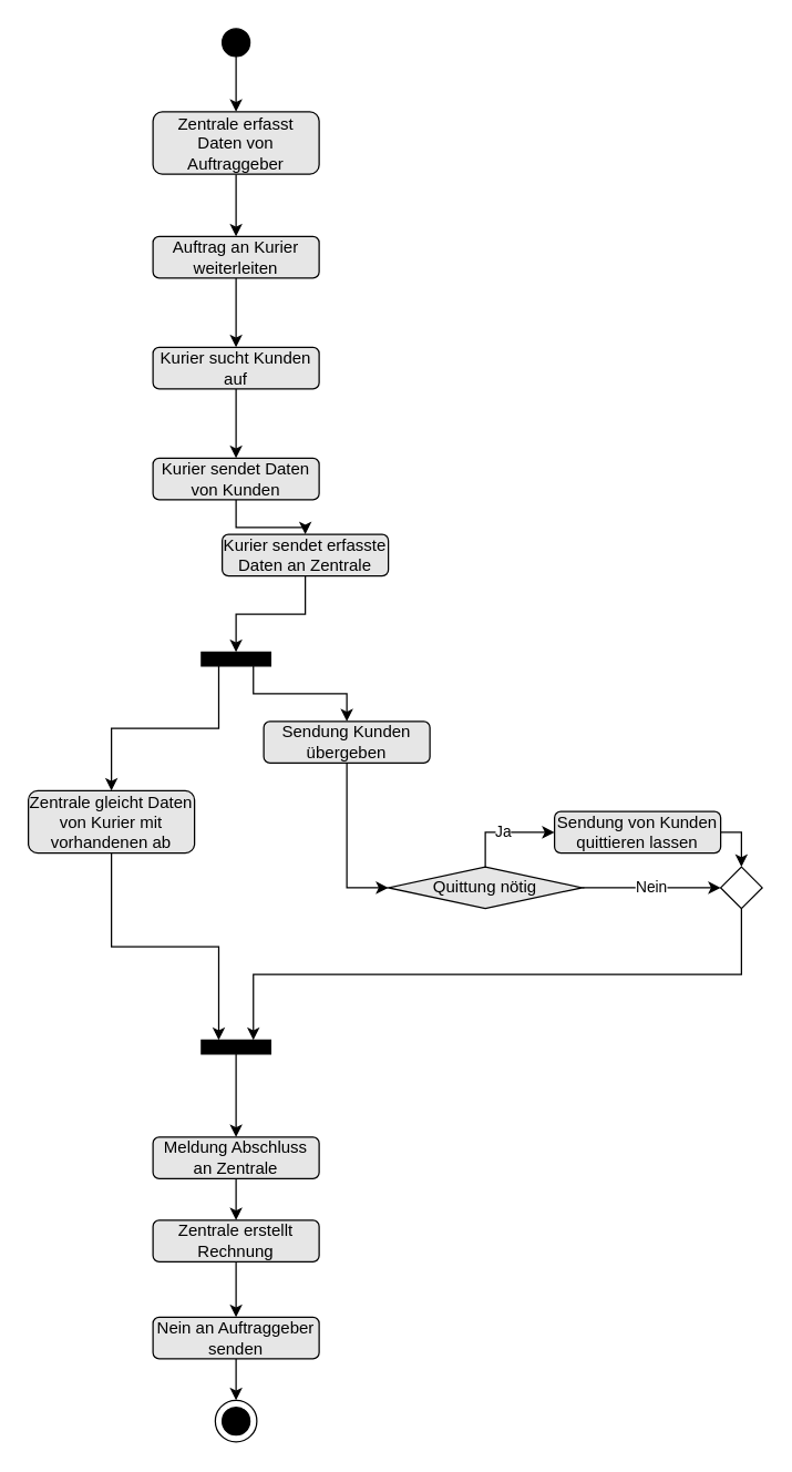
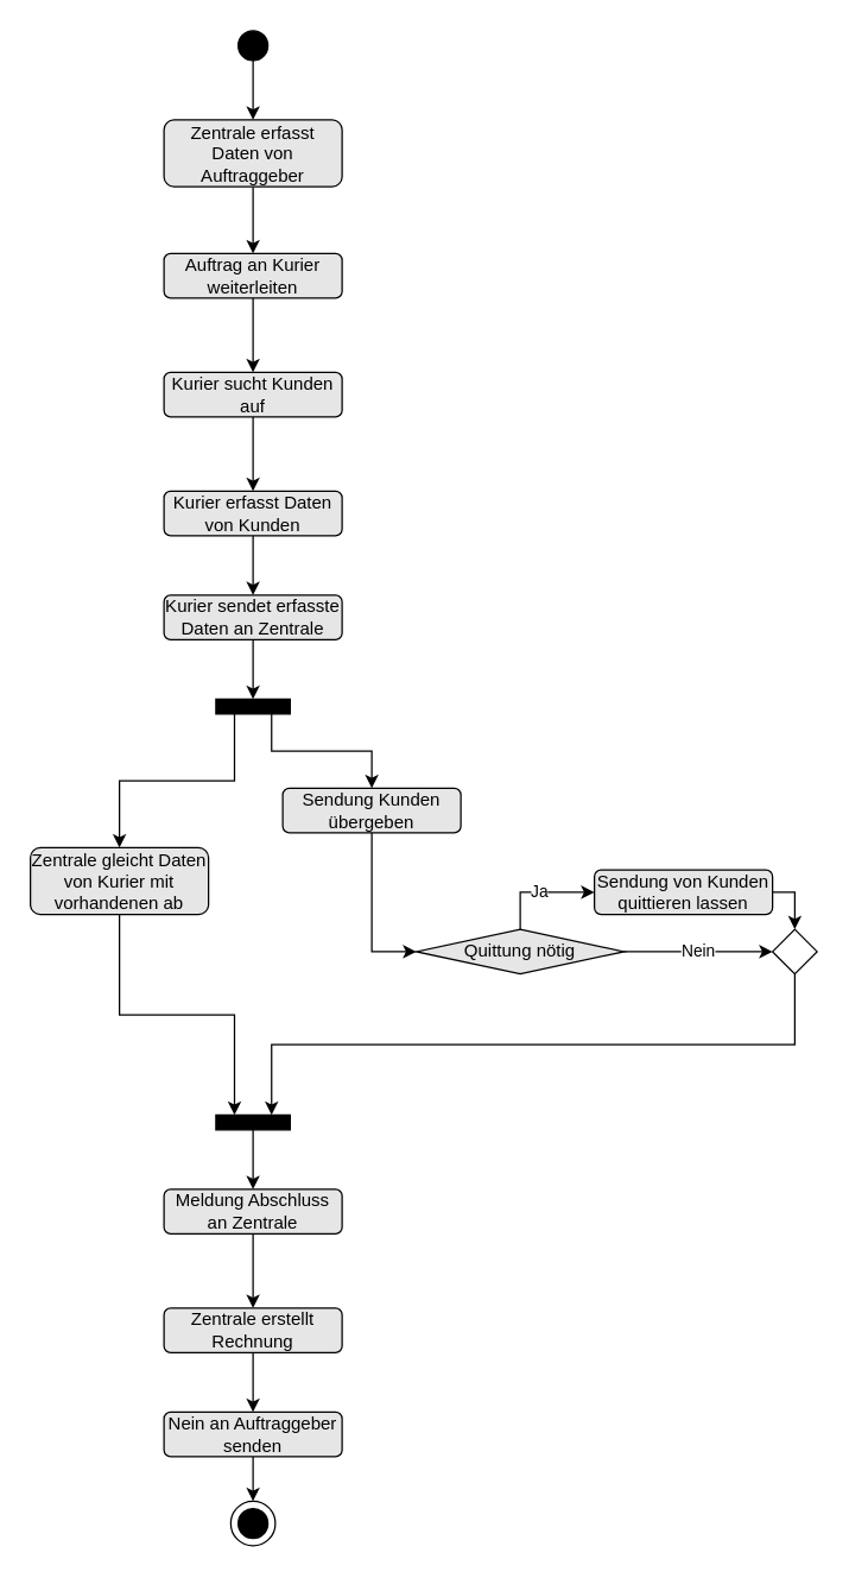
- <mxCell id="11" value="Kurier sendet Daten von Kunden" style="rounded=1;whiteSpace=wrap;html=1;fillColor=#E6E6E6;gradientColor=none;strokeWidth=1;perimeterSpacing=0;glass=0;" vertex="1" parent="1"><mxGeometry x="110" y="330" width="120" height="30" as="geometry" /></mxCell>
+ <mxCell id="11" value="Kurier erfasst Daten von Kunden" style="rounded=1;whiteSpace=wrap;html=1;fillColor=#E6E6E6;gradientColor=none;strokeWidth=1;perimeterSpacing=0;glass=0;" vertex="1" parent="1"><mxGeometry x="110" y="330" width="120" height="30" as="geometry" /></mxCell>
- <mxCell id="13" value="Kurier sendet erfasste Daten an Zentrale" style="rounded=1;whiteSpace=wrap;html=1;fillColor=#E6E6E6;gradientColor=none;strokeWidth=1;perimeterSpacing=0;glass=0;" vertex="1" parent="1"><mxGeometry x="160" y="385" width="120" height="30" as="geometry" /></mxCell>
+ <mxCell id="13" value="Kurier sendet erfasste Daten an Zentrale" style="rounded=1;whiteSpace=wrap;html=1;fillColor=#E6E6E6;gradientColor=none;strokeWidth=1;perimeterSpacing=0;glass=0;" vertex="1" parent="1"><mxGeometry x="110" y="400" width="120" height="30" as="geometry" /></mxCell>
- <mxCell id="37" value="Sendung Kunden übergeben" style="rounded=1;whiteSpace=wrap;html=1;fillColor=#E6E6E6;gradientColor=none;strokeWidth=1;perimeterSpacing=0;glass=0;" vertex="1" parent="1"><mxGeometry x="190" y="520" width="120" height="30" as="geometry" /></mxCell>
+ <mxCell id="37" value="Sendung Kunden übergeben" style="rounded=1;whiteSpace=wrap;html=1;fillColor=#E6E6E6;gradientColor=none;strokeWidth=1;perimeterSpacing=0;glass=0;" vertex="1" parent="1"><mxGeometry x="190" y="530" width="120" height="30" as="geometry" /></mxCell>
- <mxCell id="29" value="Meldung Abschluss an Zentrale" style="rounded=1;whiteSpace=wrap;html=1;fillColor=#E6E6E6;gradientColor=none;strokeWidth=1;perimeterSpacing=0;glass=0;" vertex="1" parent="1"><mxGeometry x="110" y="820" width="120" height="30" as="geometry" /></mxCell>
+ <mxCell id="29" value="Meldung Abschluss an Zentrale" style="rounded=1;whiteSpace=wrap;html=1;fillColor=#E6E6E6;gradientColor=none;strokeWidth=1;perimeterSpacing=0;glass=0;" vertex="1" parent="1"><mxGeometry x="110" y="800" width="120" height="30" as="geometry" /></mxCell>
